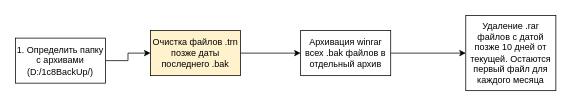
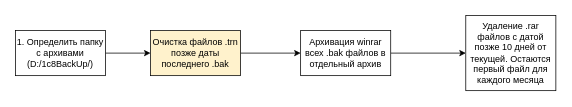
- <mxCell id="3" value="1. Определить папку с архивами (D:/1c8BackUp/)" style="rounded=0;whiteSpace=wrap;html=1;" vertex="1" parent="1"><mxGeometry x="20" y="50" width="120" height="60" as="geometry" /></mxCell>
+ <mxCell id="3" value="1. Определить папку с архивами (D:/1c8BackUp/)" style="rounded=0;whiteSpace=wrap;html=1;" vertex="1" parent="1"><mxGeometry x="20" y="40" width="120" height="60" as="geometry" /></mxCell>
